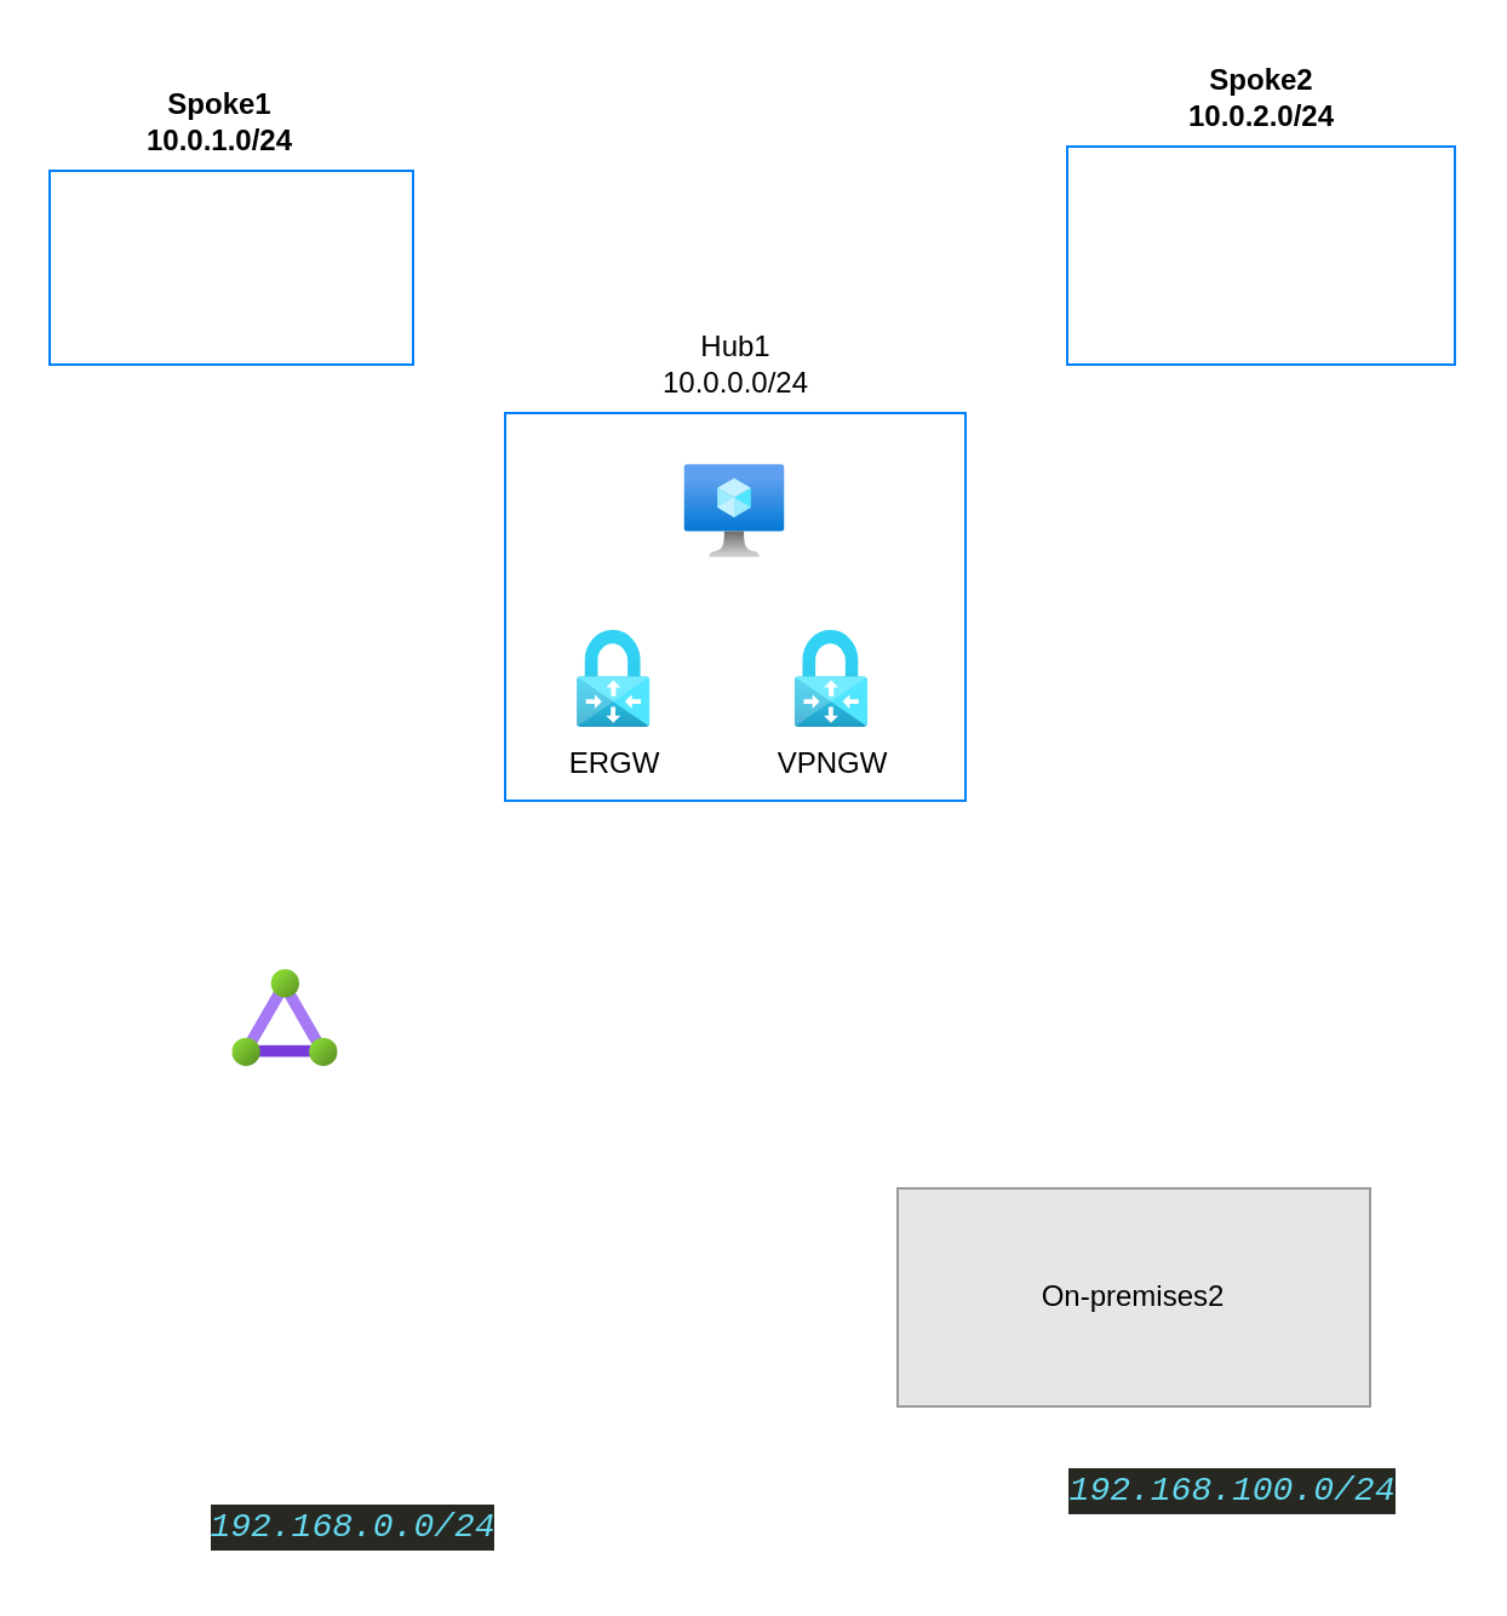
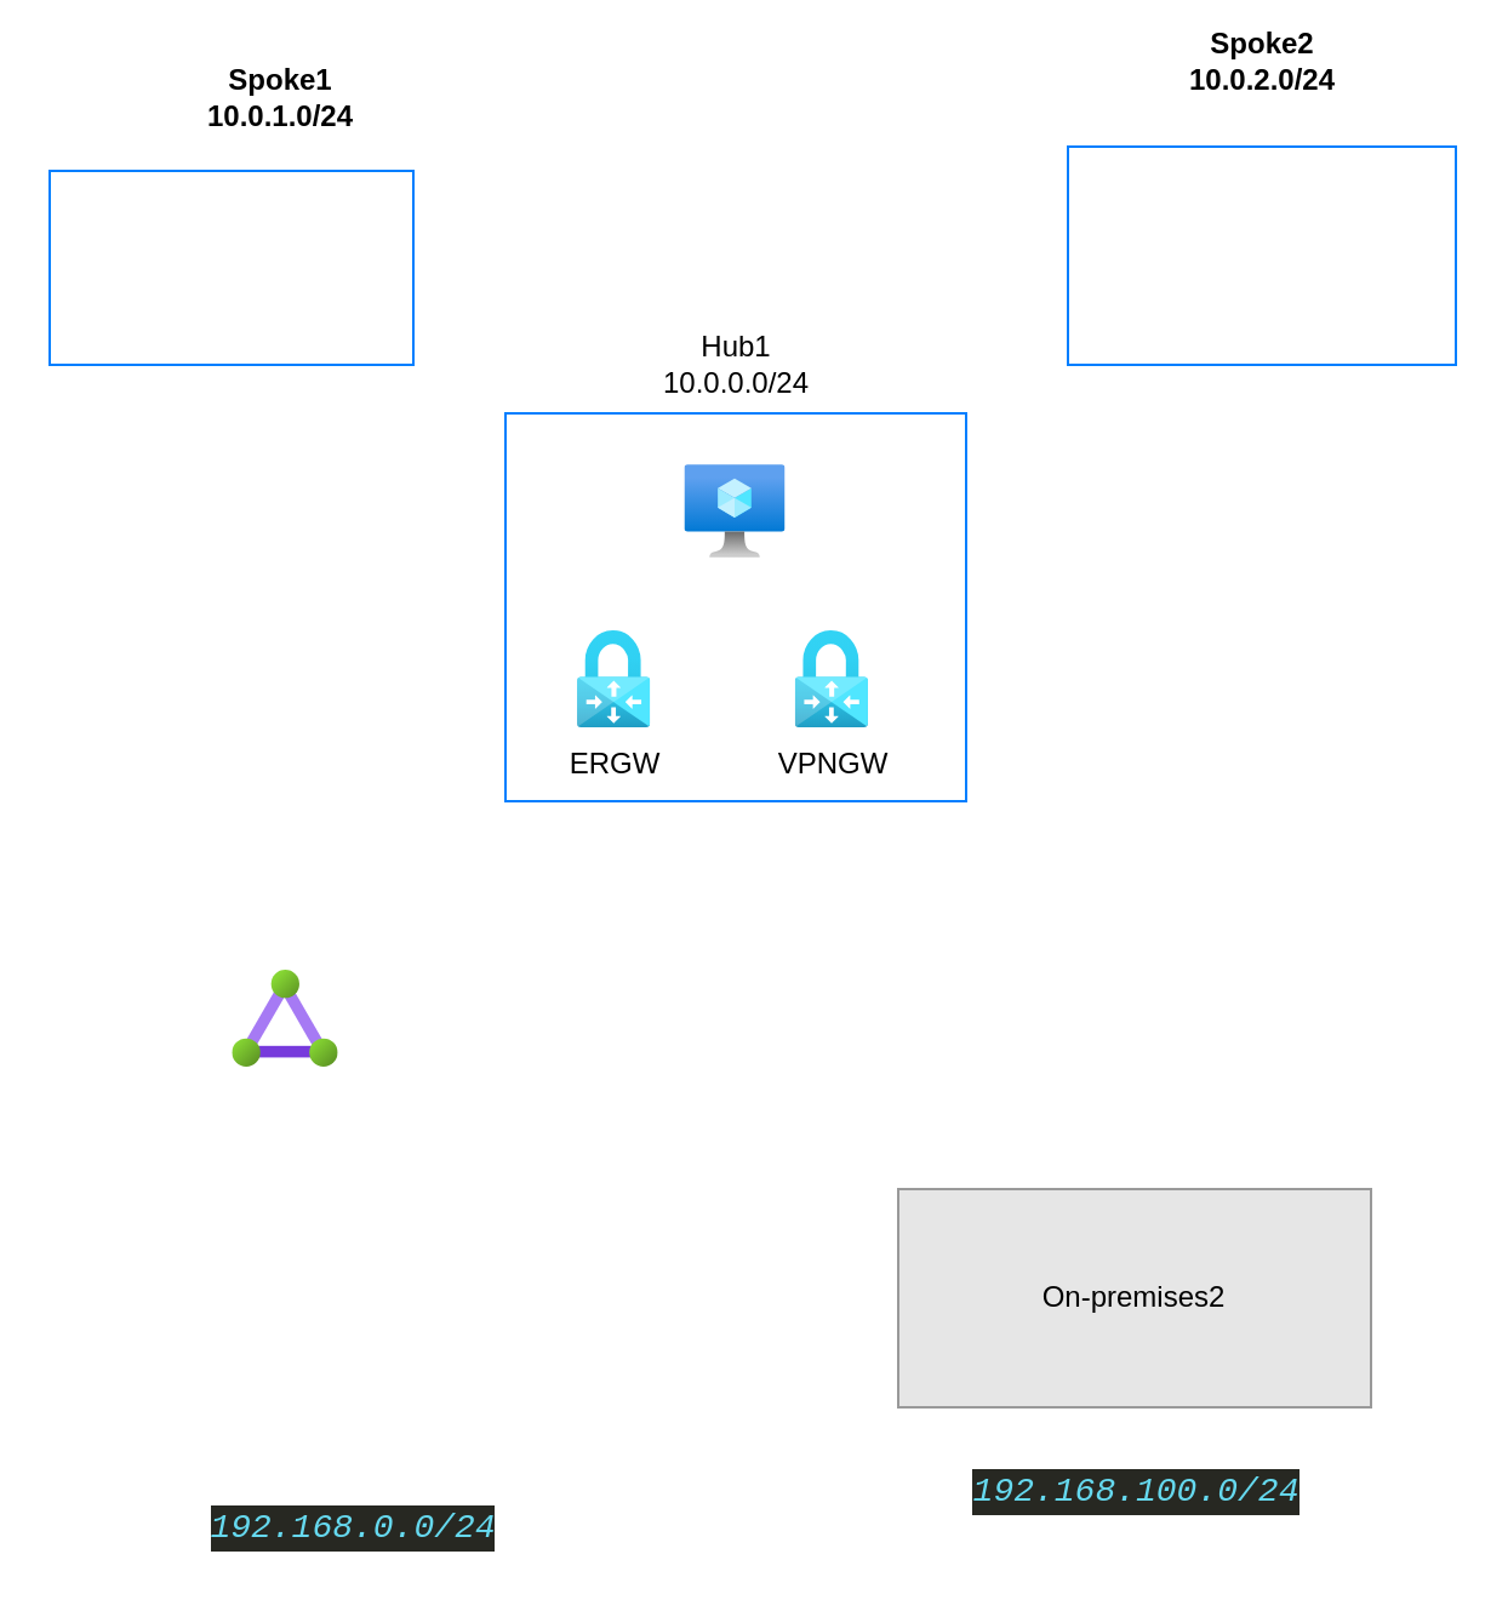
- <mxCell id="7" value="Spoke2&lt;br&gt;10.0.2.0/24" style="text;html=1;align=center;verticalAlign=middle;resizable=0;points=[];autosize=1;strokeColor=none;fillColor=none;fontStyle=1" vertex="1" parent="1"><mxGeometry x="480" y="20" width="80" height="40" as="geometry" /></mxCell>
+ <mxCell id="7" value="Spoke2&lt;br&gt;10.0.2.0/24" style="text;html=1;align=center;verticalAlign=middle;resizable=0;points=[];autosize=1;strokeColor=none;fillColor=none;fontStyle=1" vertex="1" parent="1"><mxGeometry x="480" y="5" width="80" height="40" as="geometry" /></mxCell>
- <mxCell id="5" value="Spoke1&lt;br&gt;10.0.1.0/24" style="text;html=1;align=center;verticalAlign=middle;resizable=0;points=[];autosize=1;strokeColor=none;fillColor=none;fontStyle=1" vertex="1" parent="1"><mxGeometry x="50" y="30" width="80" height="40" as="geometry" /></mxCell>
+ <mxCell id="5" value="Spoke1&lt;br&gt;10.0.1.0/24" style="text;html=1;align=center;verticalAlign=middle;resizable=0;points=[];autosize=1;strokeColor=none;fillColor=none;fontStyle=1" vertex="1" parent="1"><mxGeometry x="75" y="20" width="80" height="40" as="geometry" /></mxCell>
- <mxCell id="16" value="&lt;div style=&quot;color: rgb(248, 248, 242); background-color: rgb(39, 40, 34); font-family: Consolas, &amp;quot;Courier New&amp;quot;, monospace; font-size: 14px; line-height: 19px;&quot;&gt;&lt;span style=&quot;color: #66d9ef;font-style: italic;&quot;&gt;192.168.100.0/24&lt;/span&gt;&lt;/div&gt;" style="text;html=1;align=center;verticalAlign=middle;resizable=0;points=[];autosize=1;strokeColor=none;fillColor=none;" vertex="1" parent="1"><mxGeometry x="432.5" y="600" width="150" height="30" as="geometry" /></mxCell>
+ <mxCell id="16" value="&lt;div style=&quot;color: rgb(248, 248, 242); background-color: rgb(39, 40, 34); font-family: Consolas, &amp;quot;Courier New&amp;quot;, monospace; font-size: 14px; line-height: 19px;&quot;&gt;&lt;span style=&quot;color: #66d9ef;font-style: italic;&quot;&gt;192.168.100.0/24&lt;/span&gt;&lt;/div&gt;" style="text;html=1;align=center;verticalAlign=middle;resizable=0;points=[];autosize=1;strokeColor=none;fillColor=none;" vertex="1" parent="1"><mxGeometry x="392.5" y="600" width="150" height="30" as="geometry" /></mxCell>
